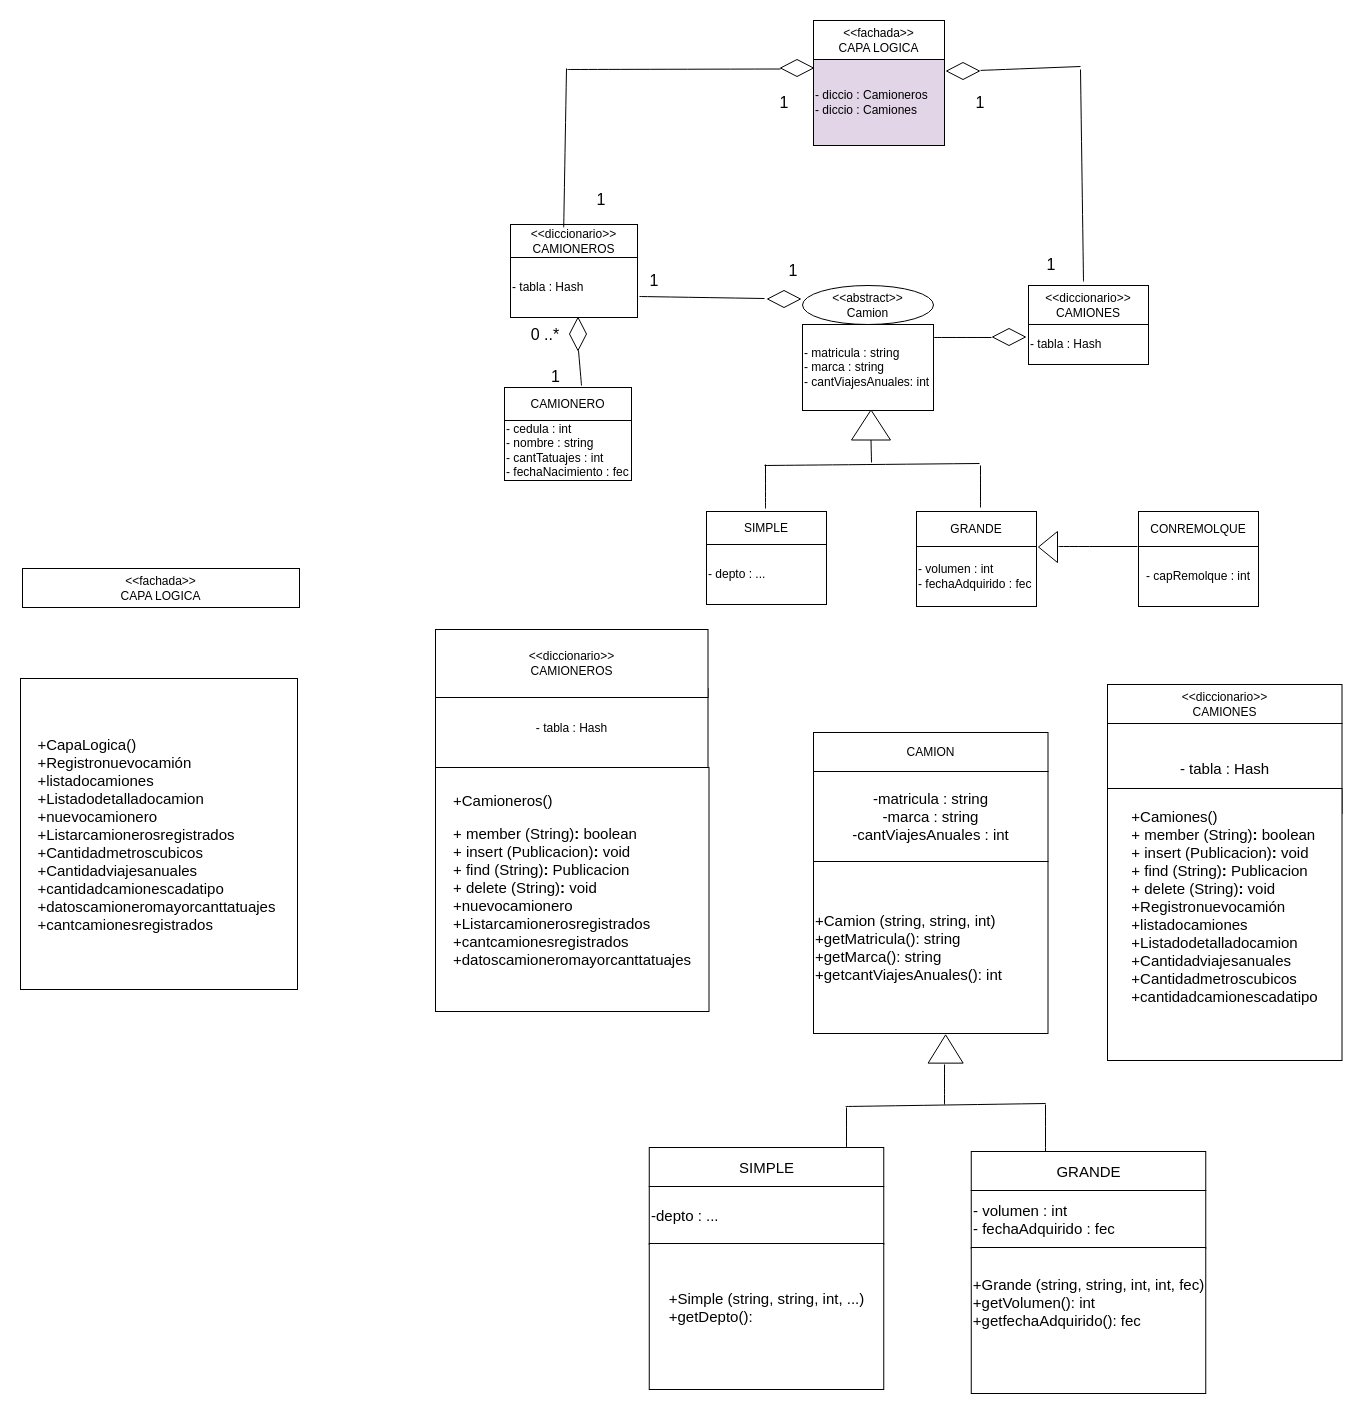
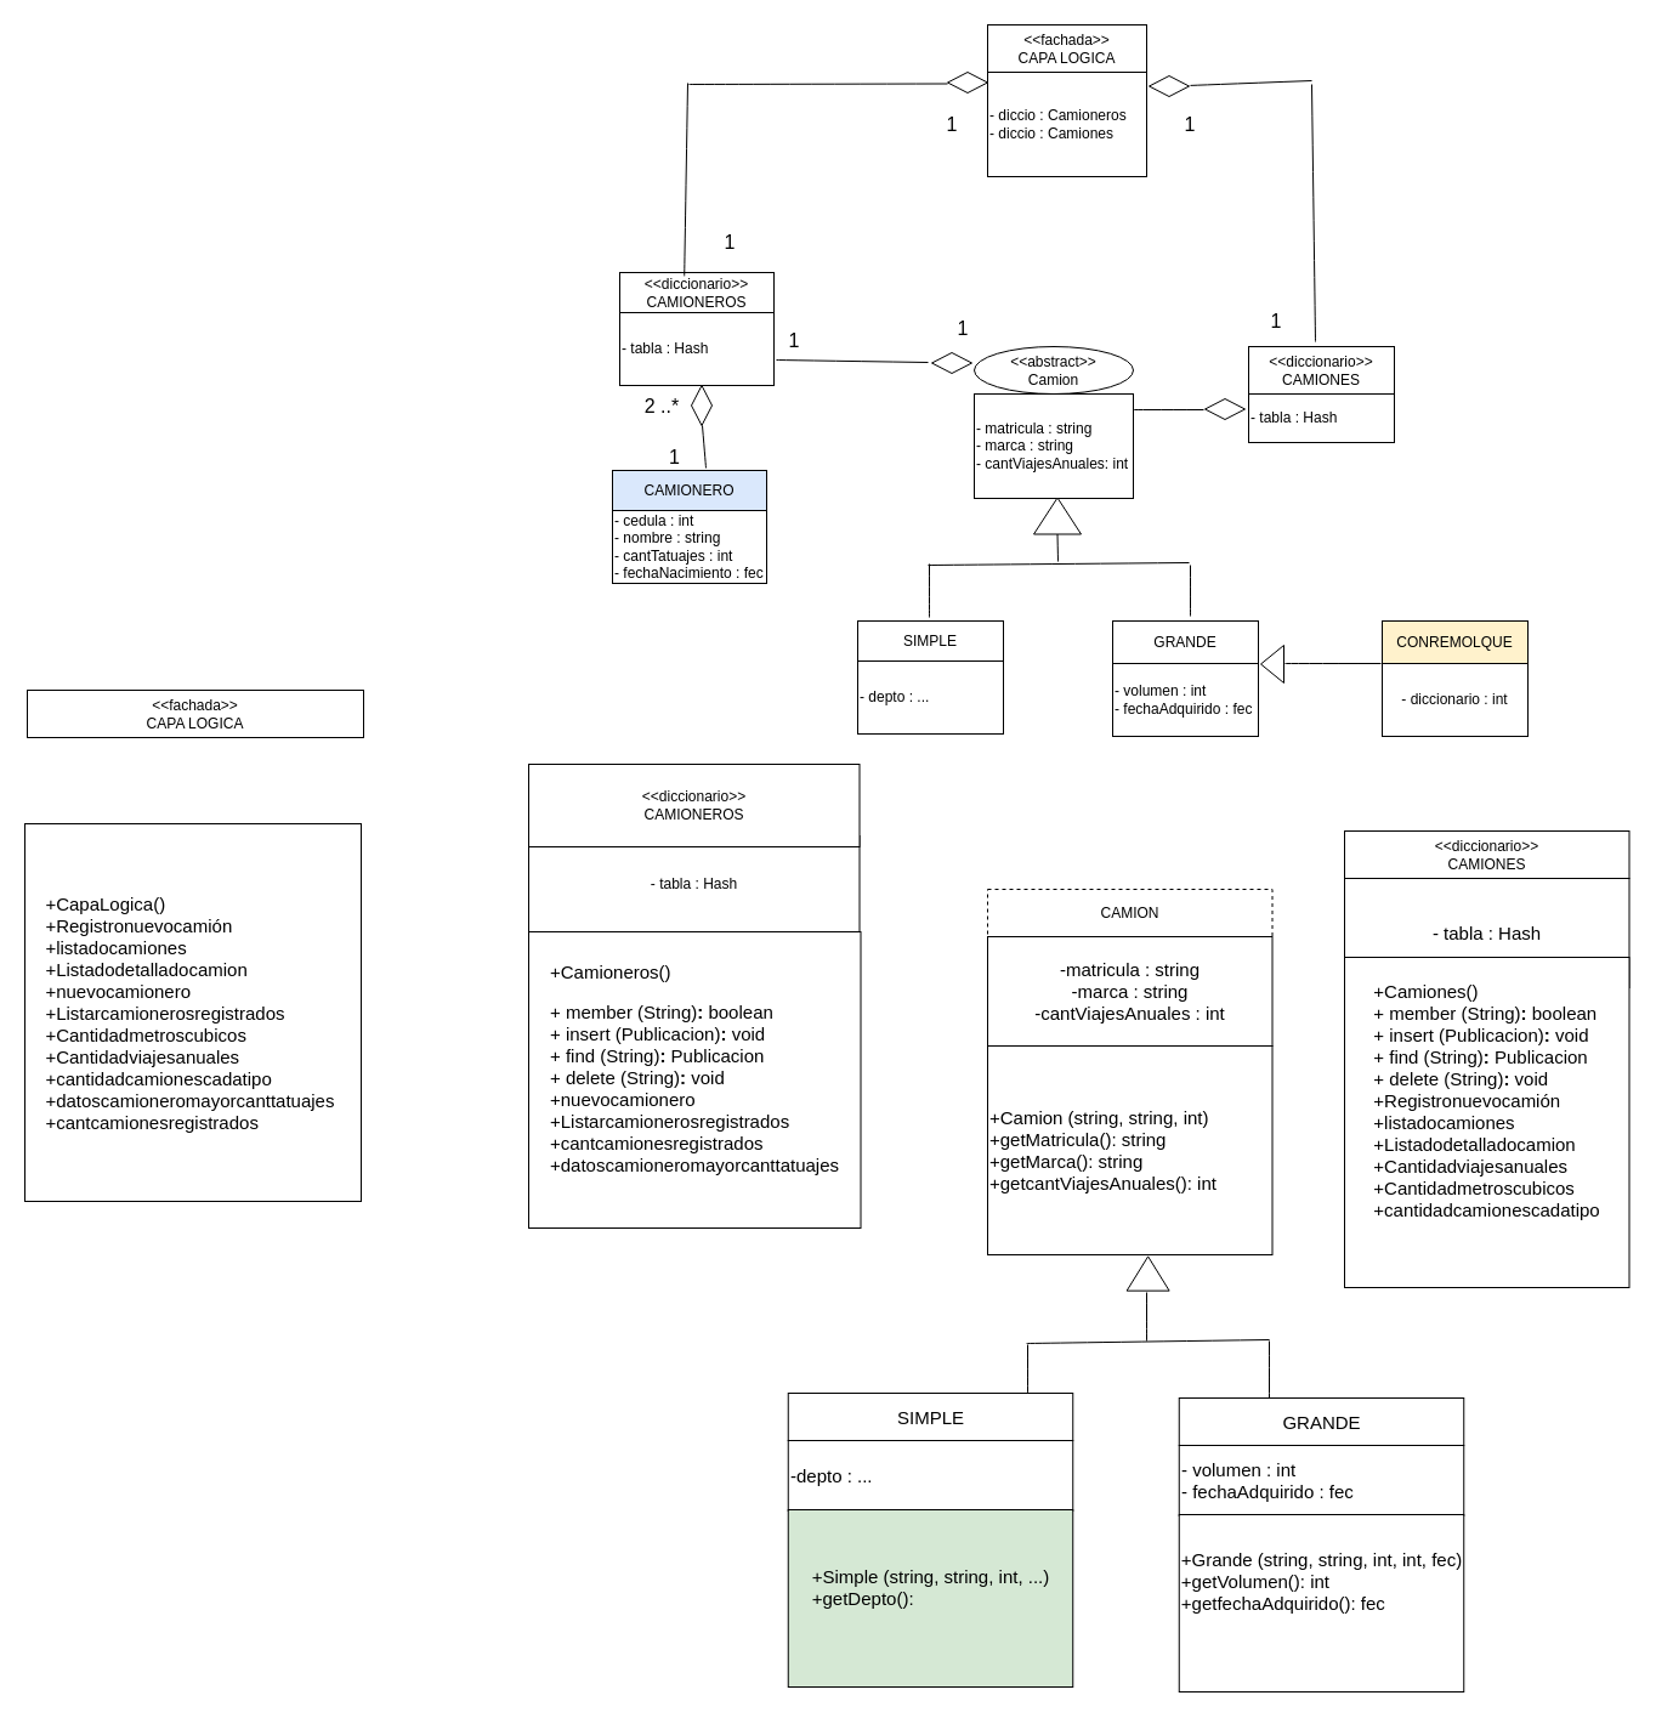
- <mxCell id="34" value="- diccio : Camioneros&lt;div&gt;- diccio : Camiones&lt;/div&gt;" style="rounded=0;whiteSpace=wrap;html=1;align=left;fillColor=#e1d5e7;" parent="1" vertex="1"><mxGeometry x="813" y="59" width="131" height="86" as="geometry" /></mxCell>
+ <mxCell id="34" value="- diccio : Camioneros&lt;div&gt;- diccio : Camiones&lt;/div&gt;" style="rounded=0;whiteSpace=wrap;html=1;align=left;" parent="1" vertex="1"><mxGeometry x="813" y="59" width="131" height="86" as="geometry" /></mxCell>
- <mxCell id="28" value="0 ..*" style="text;strokeColor=none;fillColor=none;html=1;align=center;verticalAlign=middle;whiteSpace=wrap;rounded=0;fontSize=16;" parent="1" vertex="1"><mxGeometry x="524" y="318.5" width="42" height="30" as="geometry" /></mxCell>
+ <mxCell id="28" value="2 ..*" style="text;strokeColor=none;fillColor=none;html=1;align=center;verticalAlign=middle;whiteSpace=wrap;rounded=0;fontSize=16;" parent="1" vertex="1"><mxGeometry x="524" y="318.5" width="42" height="30" as="geometry" /></mxCell>
- <mxCell id="17" value="CAMIONERO" style="rounded=0;whiteSpace=wrap;html=1;" parent="1" vertex="1"><mxGeometry x="504" y="387" width="127" height="33" as="geometry" /></mxCell>
+ <mxCell id="17" value="CAMIONERO" style="rounded=0;whiteSpace=wrap;html=1;fillColor=#dae8fc;" parent="1" vertex="1"><mxGeometry x="504" y="387" width="127" height="33" as="geometry" /></mxCell>
- <mxCell id="29" value="CONREMOLQUE" style="rounded=0;whiteSpace=wrap;html=1;" parent="1" vertex="1"><mxGeometry x="1138" y="511" width="120" height="35" as="geometry" /></mxCell>
+ <mxCell id="29" value="CONREMOLQUE" style="rounded=0;whiteSpace=wrap;html=1;fillColor=#fff2cc;" parent="1" vertex="1"><mxGeometry x="1138" y="511" width="120" height="35" as="geometry" /></mxCell>
- <mxCell id="30" value="- capRemolque : int" style="rounded=0;whiteSpace=wrap;html=1;" parent="1" vertex="1"><mxGeometry x="1138" y="546" width="120" height="60" as="geometry" /></mxCell>
+ <mxCell id="30" value="- diccionario : int" style="rounded=0;whiteSpace=wrap;html=1;" parent="1" vertex="1"><mxGeometry x="1138" y="546" width="120" height="60" as="geometry" /></mxCell>
- <mxCell id="37" value="CAMION" style="rounded=0;whiteSpace=wrap;html=1;" parent="1" vertex="1"><mxGeometry x="813" y="732" width="234.5" height="39" as="geometry" /></mxCell>
+ <mxCell id="37" value="CAMION" style="rounded=0;whiteSpace=wrap;html=1;dashed=1;" parent="1" vertex="1"><mxGeometry x="813" y="732" width="234.5" height="39" as="geometry" /></mxCell>
- <mxCell id="47" value="&lt;div style=&quot;text-align: left;&quot;&gt;&lt;span style=&quot;font-size: 15px;&quot;&gt;+Simple (string, string, int, ...)&lt;/span&gt;&lt;/div&gt;&lt;div style=&quot;text-align: left; font-size: 15px;&quot;&gt;&lt;font style=&quot;font-size: 15px;&quot;&gt;+getDepto():&amp;nbsp;&lt;/font&gt;&lt;/div&gt;&lt;div style=&quot;font-size: 15px;&quot;&gt;&lt;br&gt;&lt;/div&gt;" style="rounded=0;whiteSpace=wrap;html=1;" parent="1" vertex="1"><mxGeometry x="648.75" y="1243" width="234.5" height="146" as="geometry" /></mxCell>
+ <mxCell id="47" value="&lt;div style=&quot;text-align: left;&quot;&gt;&lt;span style=&quot;font-size: 15px;&quot;&gt;+Simple (string, string, int, ...)&lt;/span&gt;&lt;/div&gt;&lt;div style=&quot;text-align: left; font-size: 15px;&quot;&gt;&lt;font style=&quot;font-size: 15px;&quot;&gt;+getDepto():&amp;nbsp;&lt;/font&gt;&lt;/div&gt;&lt;div style=&quot;font-size: 15px;&quot;&gt;&lt;br&gt;&lt;/div&gt;" style="rounded=0;whiteSpace=wrap;html=1;fillColor=#d5e8d4;" parent="1" vertex="1"><mxGeometry x="648.75" y="1243" width="234.5" height="146" as="geometry" /></mxCell>
